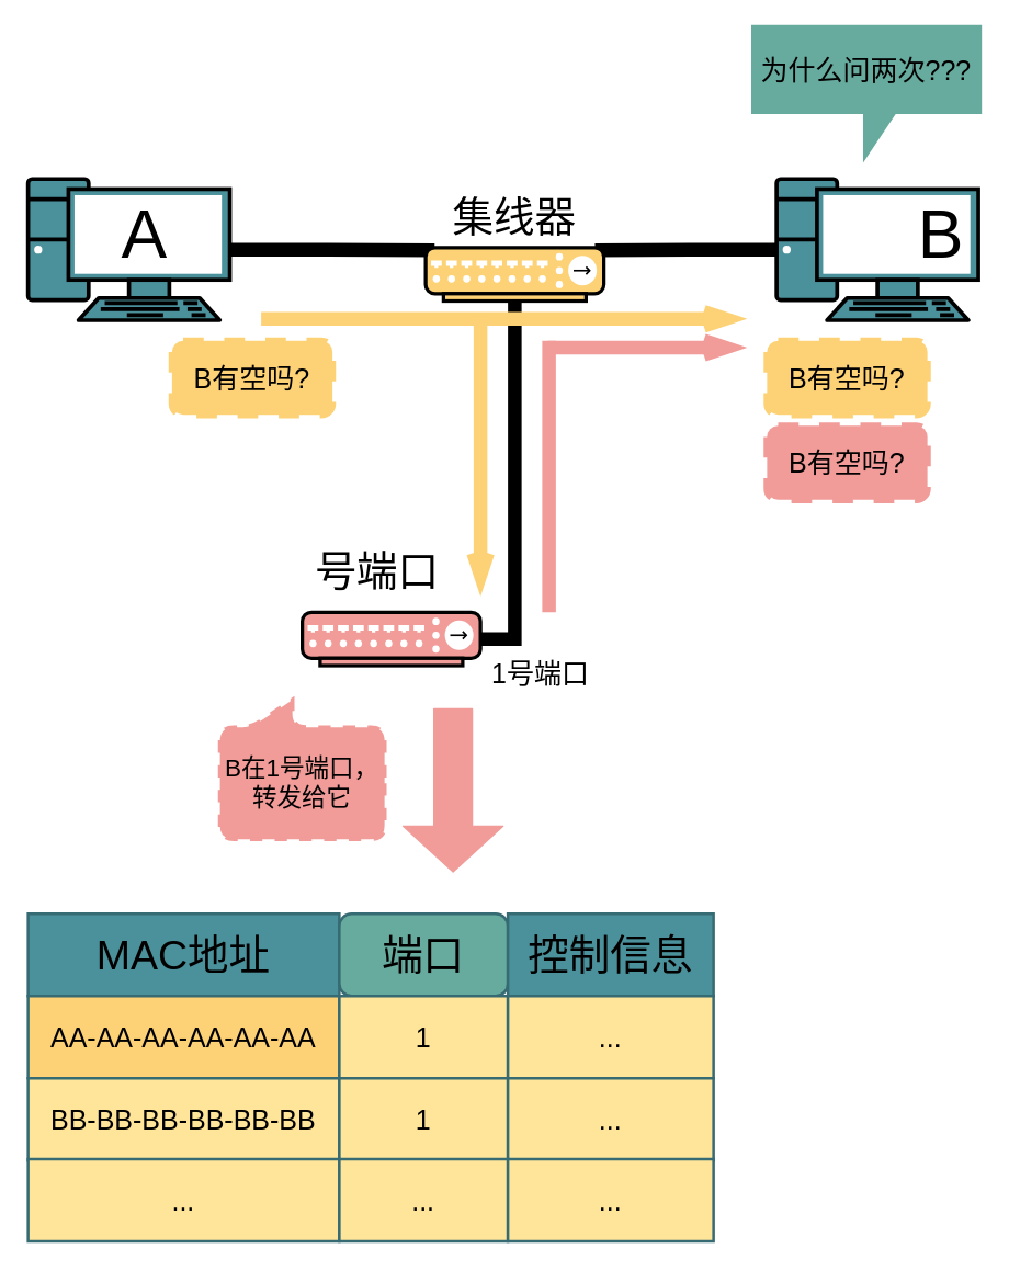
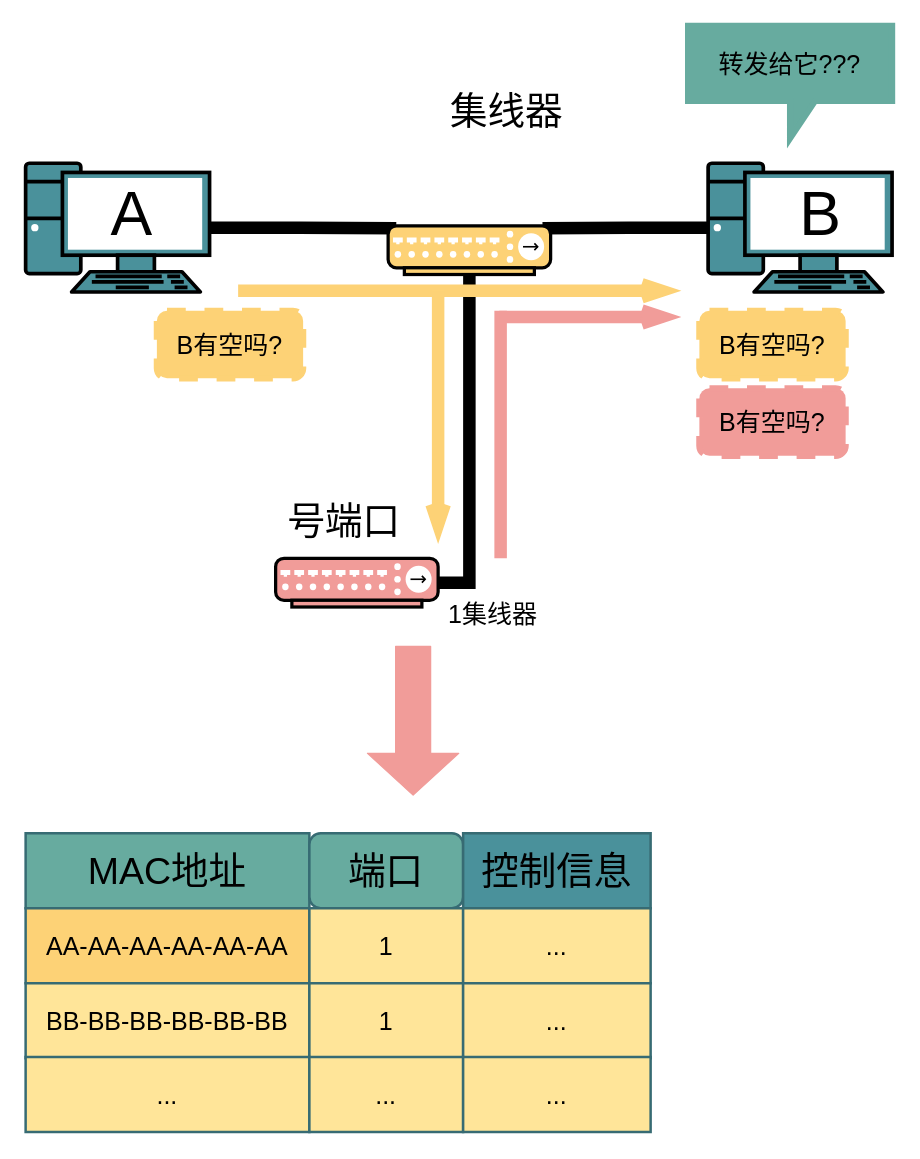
- <mxCell id="34" value="&lt;font style=&quot;font-size: 20px&quot;&gt;为什么问两次???&lt;/font&gt;" style="shape=callout;whiteSpace=wrap;html=1;perimeter=calloutPerimeter;strokeWidth=5;fillColor=#67AB9F;strokeColor=#67AB9F;" vertex="1" parent="1"><mxGeometry x="550" y="20" width="163.15" height="90" as="geometry" /></mxCell>
+ <mxCell id="34" value="&lt;font style=&quot;font-size: 20px&quot;&gt;转发给它???&lt;/font&gt;" style="shape=callout;whiteSpace=wrap;html=1;perimeter=calloutPerimeter;strokeWidth=5;fillColor=#67AB9F;strokeColor=#67AB9F;" vertex="1" parent="1"><mxGeometry x="550" y="20" width="163.15" height="90" as="geometry" /></mxCell>
- <mxCell id="10" value="&lt;span style=&quot;font-size: 30px&quot;&gt;集线器&lt;/span&gt;" style="text;html=1;strokeColor=none;fillColor=none;align=center;verticalAlign=middle;whiteSpace=wrap;rounded=0;" parent="1" vertex="1"><mxGeometry x="325" y="142" width="100" height="31" as="geometry" /></mxCell>
+ <mxCell id="10" value="&lt;span style=&quot;font-size: 30px&quot;&gt;集线器&lt;/span&gt;" style="text;html=1;strokeColor=none;fillColor=none;align=center;verticalAlign=middle;whiteSpace=wrap;rounded=0;" parent="1" vertex="1"><mxGeometry x="355" y="72" width="100" height="31" as="geometry" /></mxCell>
- <mxCell id="7" value="&lt;font style=&quot;font-size: 50px&quot;&gt;B&lt;/font&gt;" style="text;html=1;strokeColor=none;fillColor=none;align=center;verticalAlign=middle;whiteSpace=wrap;rounded=0;" parent="1" vertex="1"><mxGeometry x="666" y="160" width="40" height="20" as="geometry" /></mxCell>
+ <mxCell id="7" value="&lt;font style=&quot;font-size: 50px&quot;&gt;B&lt;/font&gt;" style="text;html=1;strokeColor=none;fillColor=none;align=center;verticalAlign=middle;whiteSpace=wrap;rounded=0;" parent="1" vertex="1"><mxGeometry x="636" y="160" width="40" height="20" as="geometry" /></mxCell>
- <mxCell id="35" value="&lt;font style=&quot;font-size: 20px&quot;&gt;1号端口&lt;/font&gt;" style="text;html=1;strokeColor=none;fillColor=none;align=center;verticalAlign=middle;whiteSpace=wrap;rounded=0;" vertex="1" parent="1"><mxGeometry x="348" y="480" width="92" height="20" as="geometry" /></mxCell>
+ <mxCell id="35" value="&lt;font style=&quot;font-size: 20px&quot;&gt;1集线器&lt;/font&gt;" style="text;html=1;strokeColor=none;fillColor=none;align=center;verticalAlign=middle;whiteSpace=wrap;rounded=0;" vertex="1" parent="1"><mxGeometry x="348" y="480" width="92" height="20" as="geometry" /></mxCell>
- <mxCell id="11" value="&lt;span style=&quot;font-size: 18px&quot;&gt;B在1号端口，转发给它&lt;/span&gt;" style="shape=callout;whiteSpace=wrap;html=1;perimeter=calloutPerimeter;dashed=1;rounded=1;strokeWidth=3;direction=west;size=20;position=0.56;base=30;position2=0.56;fillColor=#F19C99;strokeColor=#F19C99;" parent="1" vertex="1"><mxGeometry x="160" y="510" width="120" height="101.5" as="geometry" /></mxCell>
- <mxCell id="12" value="MAC地址" style="rounded=0;whiteSpace=wrap;html=1;strokeColor=#376B73;strokeWidth=2;fontSize=30;fillColor=#4a919b;" parent="1" vertex="1"><mxGeometry x="20" y="666" width="227" height="60" as="geometry" /></mxCell>
+ <mxCell id="12" value="MAC地址" style="rounded=0;whiteSpace=wrap;html=1;strokeColor=#376B73;strokeWidth=2;fontSize=30;fillColor=#67AB9F;" parent="1" vertex="1"><mxGeometry x="20" y="666" width="227" height="60" as="geometry" /></mxCell>
